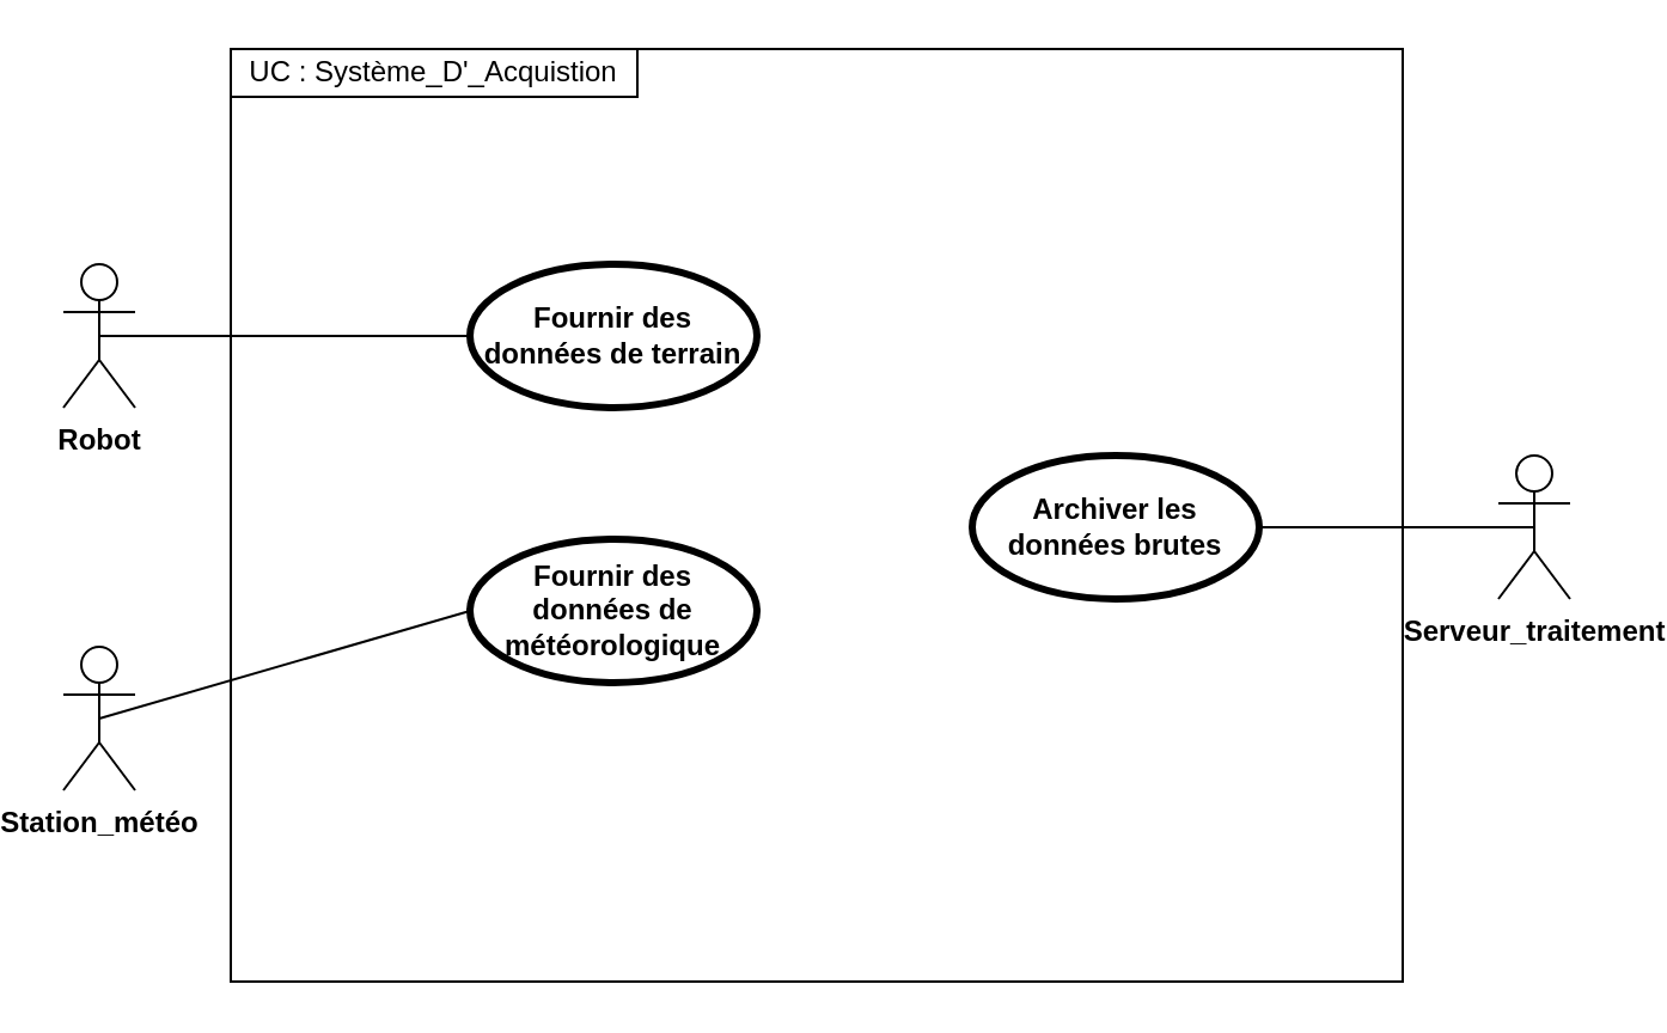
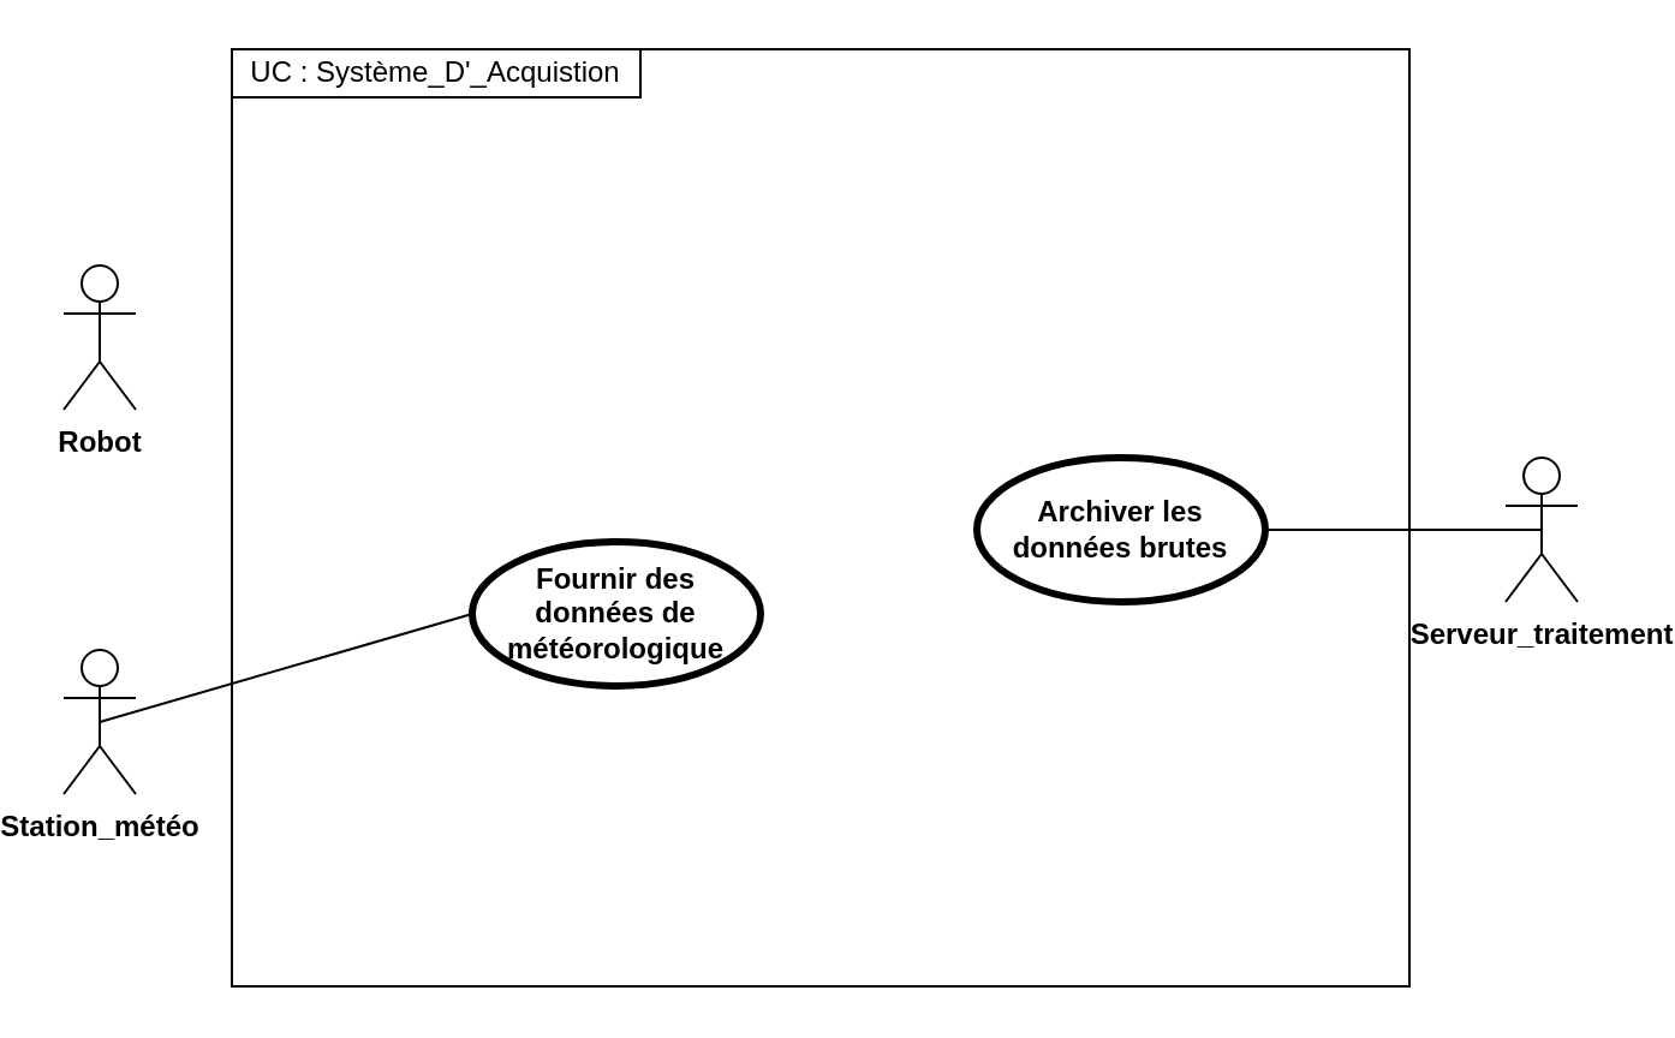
- <mxCell id="10" value="" style="edgeStyle=none;html=1;endArrow=none;verticalAlign=bottom;rounded=0;exitX=0.5;exitY=0.5;exitDx=0;exitDy=0;exitPerimeter=0;entryX=0;entryY=0.5;entryDx=0;entryDy=0;" parent="1" source="5" target="7" edge="1"><mxGeometry width="160" relative="1" as="geometry"><mxPoint x="400" y="230" as="sourcePoint" /><mxPoint x="560" y="230" as="targetPoint" /></mxGeometry></mxCell>
- <mxCell id="7" value="Fournir des données de terrain" style="shape=ellipse;html=1;strokeWidth=3;fontStyle=1;whiteSpace=wrap;align=center;perimeter=ellipsePerimeter;" parent="1" vertex="1"><mxGeometry x="190" y="110" width="120" height="60" as="geometry" /></mxCell>
